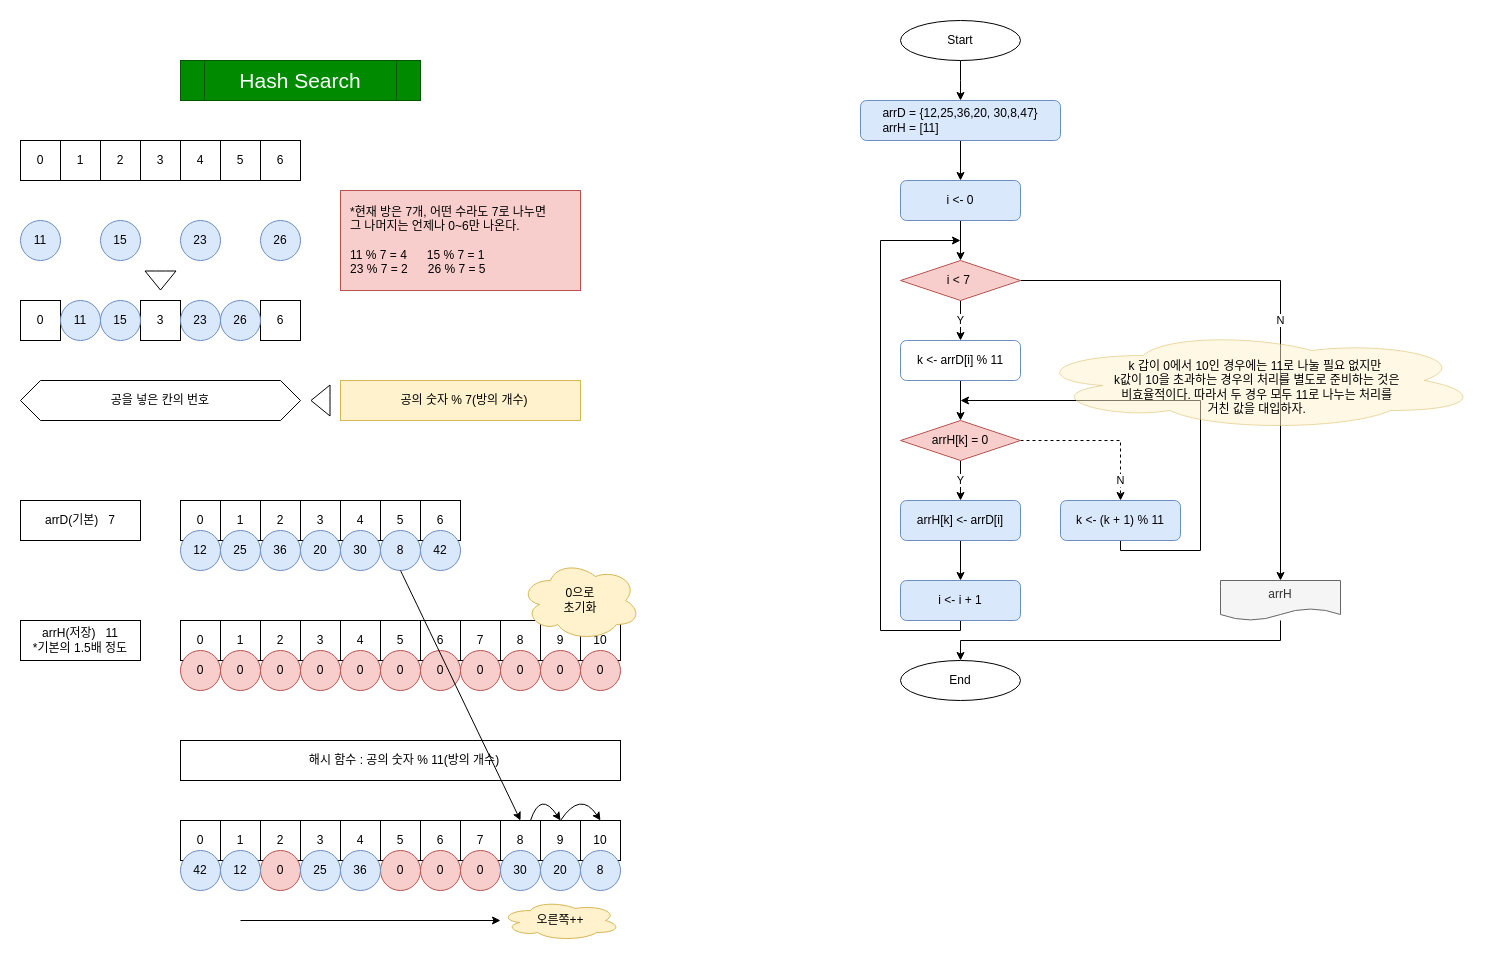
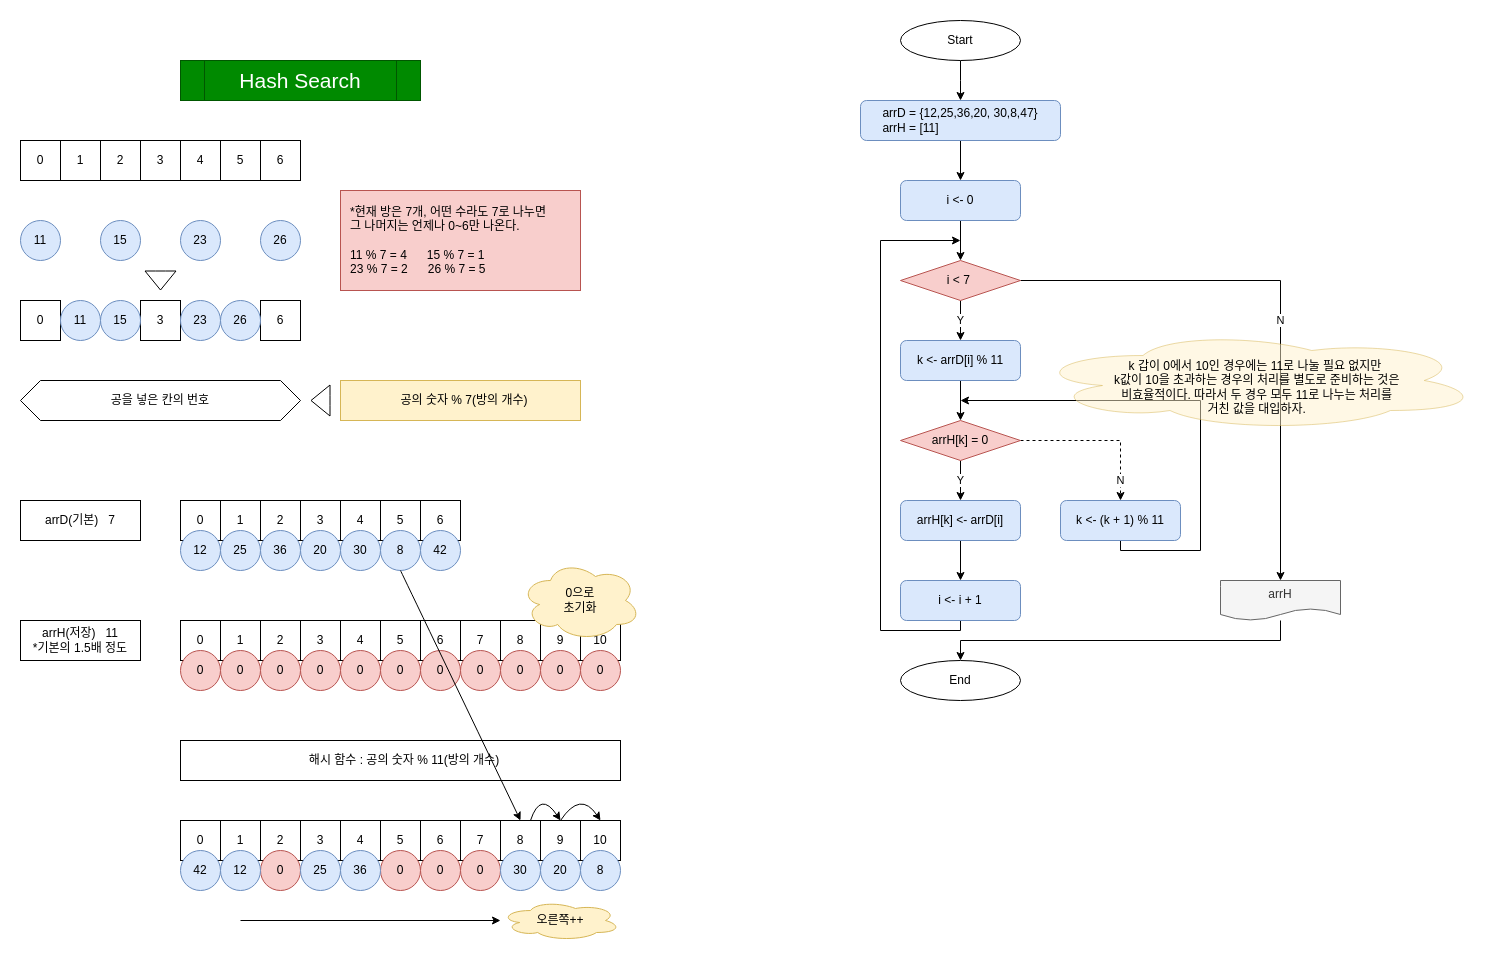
- <mxCell id="101" value="k &amp;lt;- arrD[i] % 11" style="rounded=1;whiteSpace=wrap;html=1;fillColor=#ffffff;strokeColor=#6c8ebf;" vertex="1" parent="1"><mxGeometry x="900" y="340" width="120" height="40" as="geometry" /></mxCell>
+ <mxCell id="101" value="k &amp;lt;- arrD[i] % 11" style="rounded=1;whiteSpace=wrap;html=1;fillColor=#dae8fc;strokeColor=#6c8ebf;" vertex="1" parent="1"><mxGeometry x="900" y="340" width="120" height="40" as="geometry" /></mxCell>
